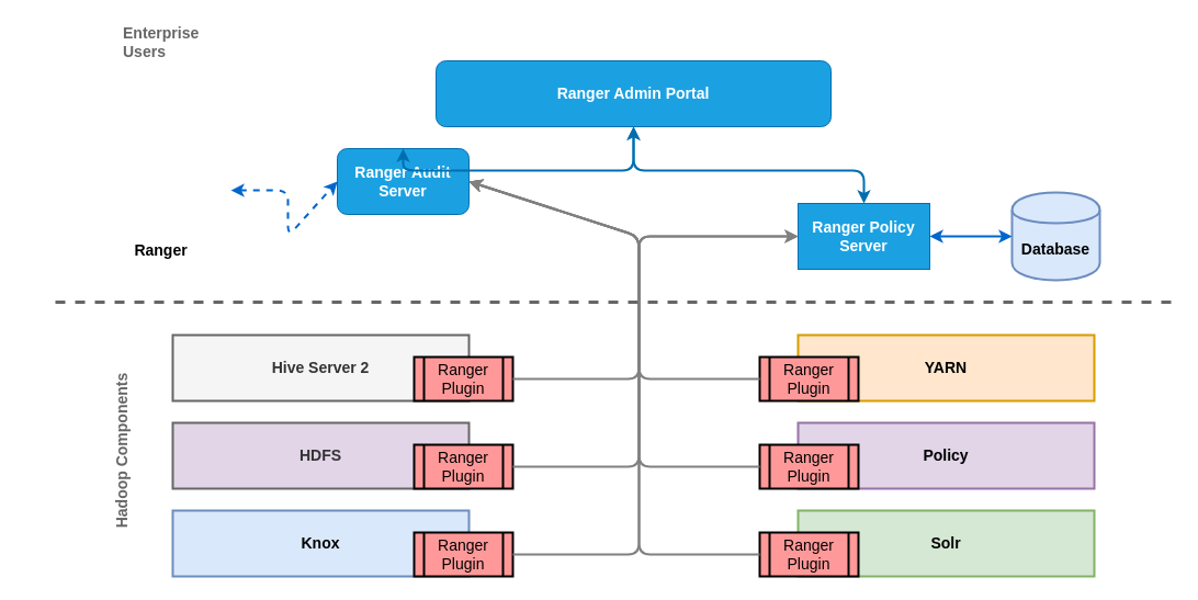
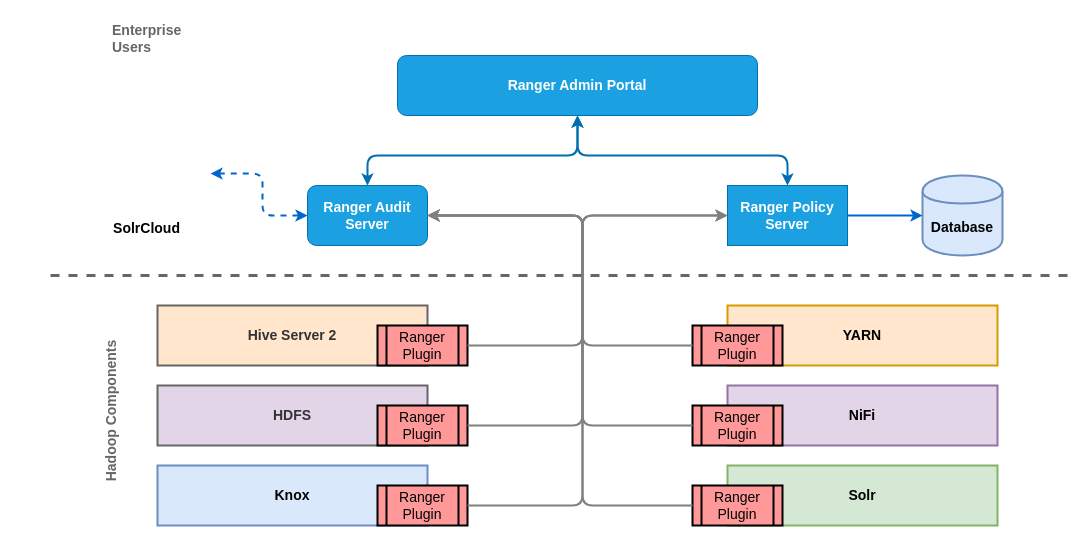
- <mxCell id="3" value="Ranger Audit Server" style="rounded=1;whiteSpace=wrap;html=1;fontSize=14;fillColor=#1ba1e2;strokeColor=#006EAF;fontColor=#ffffff;fontStyle=1" vertex="1" parent="1"><mxGeometry x="307" y="135" width="120" height="60" as="geometry" /></mxCell>
+ <mxCell id="3" value="Ranger Audit Server" style="rounded=1;whiteSpace=wrap;html=1;fontSize=14;fillColor=#1ba1e2;strokeColor=#006EAF;fontColor=#ffffff;fontStyle=1" vertex="1" parent="1"><mxGeometry x="307" y="185" width="120" height="60" as="geometry" /></mxCell>
- <mxCell id="26" value="" style="endArrow=classic;startArrow=classic;html=1;strokeColor=#0066CC;strokeWidth=2;fontSize=14;exitX=0;exitY=0.5;exitDx=0;exitDy=0;" edge="1" parent="1" source="25" target="4"><mxGeometry width="50" height="50" relative="1" as="geometry"><mxPoint x="62" y="255" as="sourcePoint" /><mxPoint x="852" y="215" as="targetPoint" /></mxGeometry></mxCell>
+ <mxCell id="26" value="" style="endArrow=none;startArrow=classic;html=1;strokeColor=#0066CC;strokeWidth=2;fontSize=14;exitX=0;exitY=0.5;exitDx=0;exitDy=0;" edge="1" parent="1" source="25" target="4"><mxGeometry width="50" height="50" relative="1" as="geometry"><mxPoint x="62" y="255" as="sourcePoint" /><mxPoint x="852" y="215" as="targetPoint" /></mxGeometry></mxCell>
- <mxCell id="27" value="Ranger" style="shape=image;html=1;verticalAlign=top;verticalLabelPosition=bottom;labelBackgroundColor=#ffffff;imageAspect=0;aspect=fixed;image=https://cdn1.iconfinder.com/data/icons/database-management-2/100/-_database_hosting_network_server-12-128.png;strokeWidth=2;fillColor=#FFE599;fontSize=14;fontStyle=1" vertex="1" parent="1"><mxGeometry x="82" y="85" width="128" height="128" as="geometry" /></mxCell>
+ <mxCell id="27" value="SolrCloud" style="shape=image;html=1;verticalAlign=top;verticalLabelPosition=bottom;labelBackgroundColor=#ffffff;imageAspect=0;aspect=fixed;image=https://cdn1.iconfinder.com/data/icons/database-management-2/100/-_database_hosting_network_server-12-128.png;strokeWidth=2;fillColor=#FFE599;fontSize=14;fontStyle=1" vertex="1" parent="1"><mxGeometry x="82" y="85" width="128" height="128" as="geometry" /></mxCell>
- <mxCell id="7" value="Hive Server 2" style="rounded=0;whiteSpace=wrap;html=1;fontSize=14;strokeWidth=2;fillColor=#f5f5f5;strokeColor=#666666;fontColor=#333333;fontStyle=1" vertex="1" parent="1"><mxGeometry x="157" y="305" width="270" height="60" as="geometry" /></mxCell>
+ <mxCell id="7" value="Hive Server 2" style="rounded=0;whiteSpace=wrap;html=1;fontSize=14;strokeWidth=2;fillColor=#ffe6cc;strokeColor=#666666;fontColor=#333333;fontStyle=1;" vertex="1" parent="1"><mxGeometry x="157" y="305" width="270" height="60" as="geometry" /></mxCell>
- <mxCell id="15" value="Policy" style="rounded=0;whiteSpace=wrap;html=1;fontSize=14;strokeWidth=2;fillColor=#e1d5e7;strokeColor=#9673a6;fontStyle=1" vertex="1" parent="1"><mxGeometry x="727" y="385" width="270" height="60" as="geometry" /></mxCell>
+ <mxCell id="15" value="NiFi" style="rounded=0;whiteSpace=wrap;html=1;fontSize=14;strokeWidth=2;fillColor=#e1d5e7;strokeColor=#9673a6;fontStyle=1" vertex="1" parent="1"><mxGeometry x="727" y="385" width="270" height="60" as="geometry" /></mxCell>
